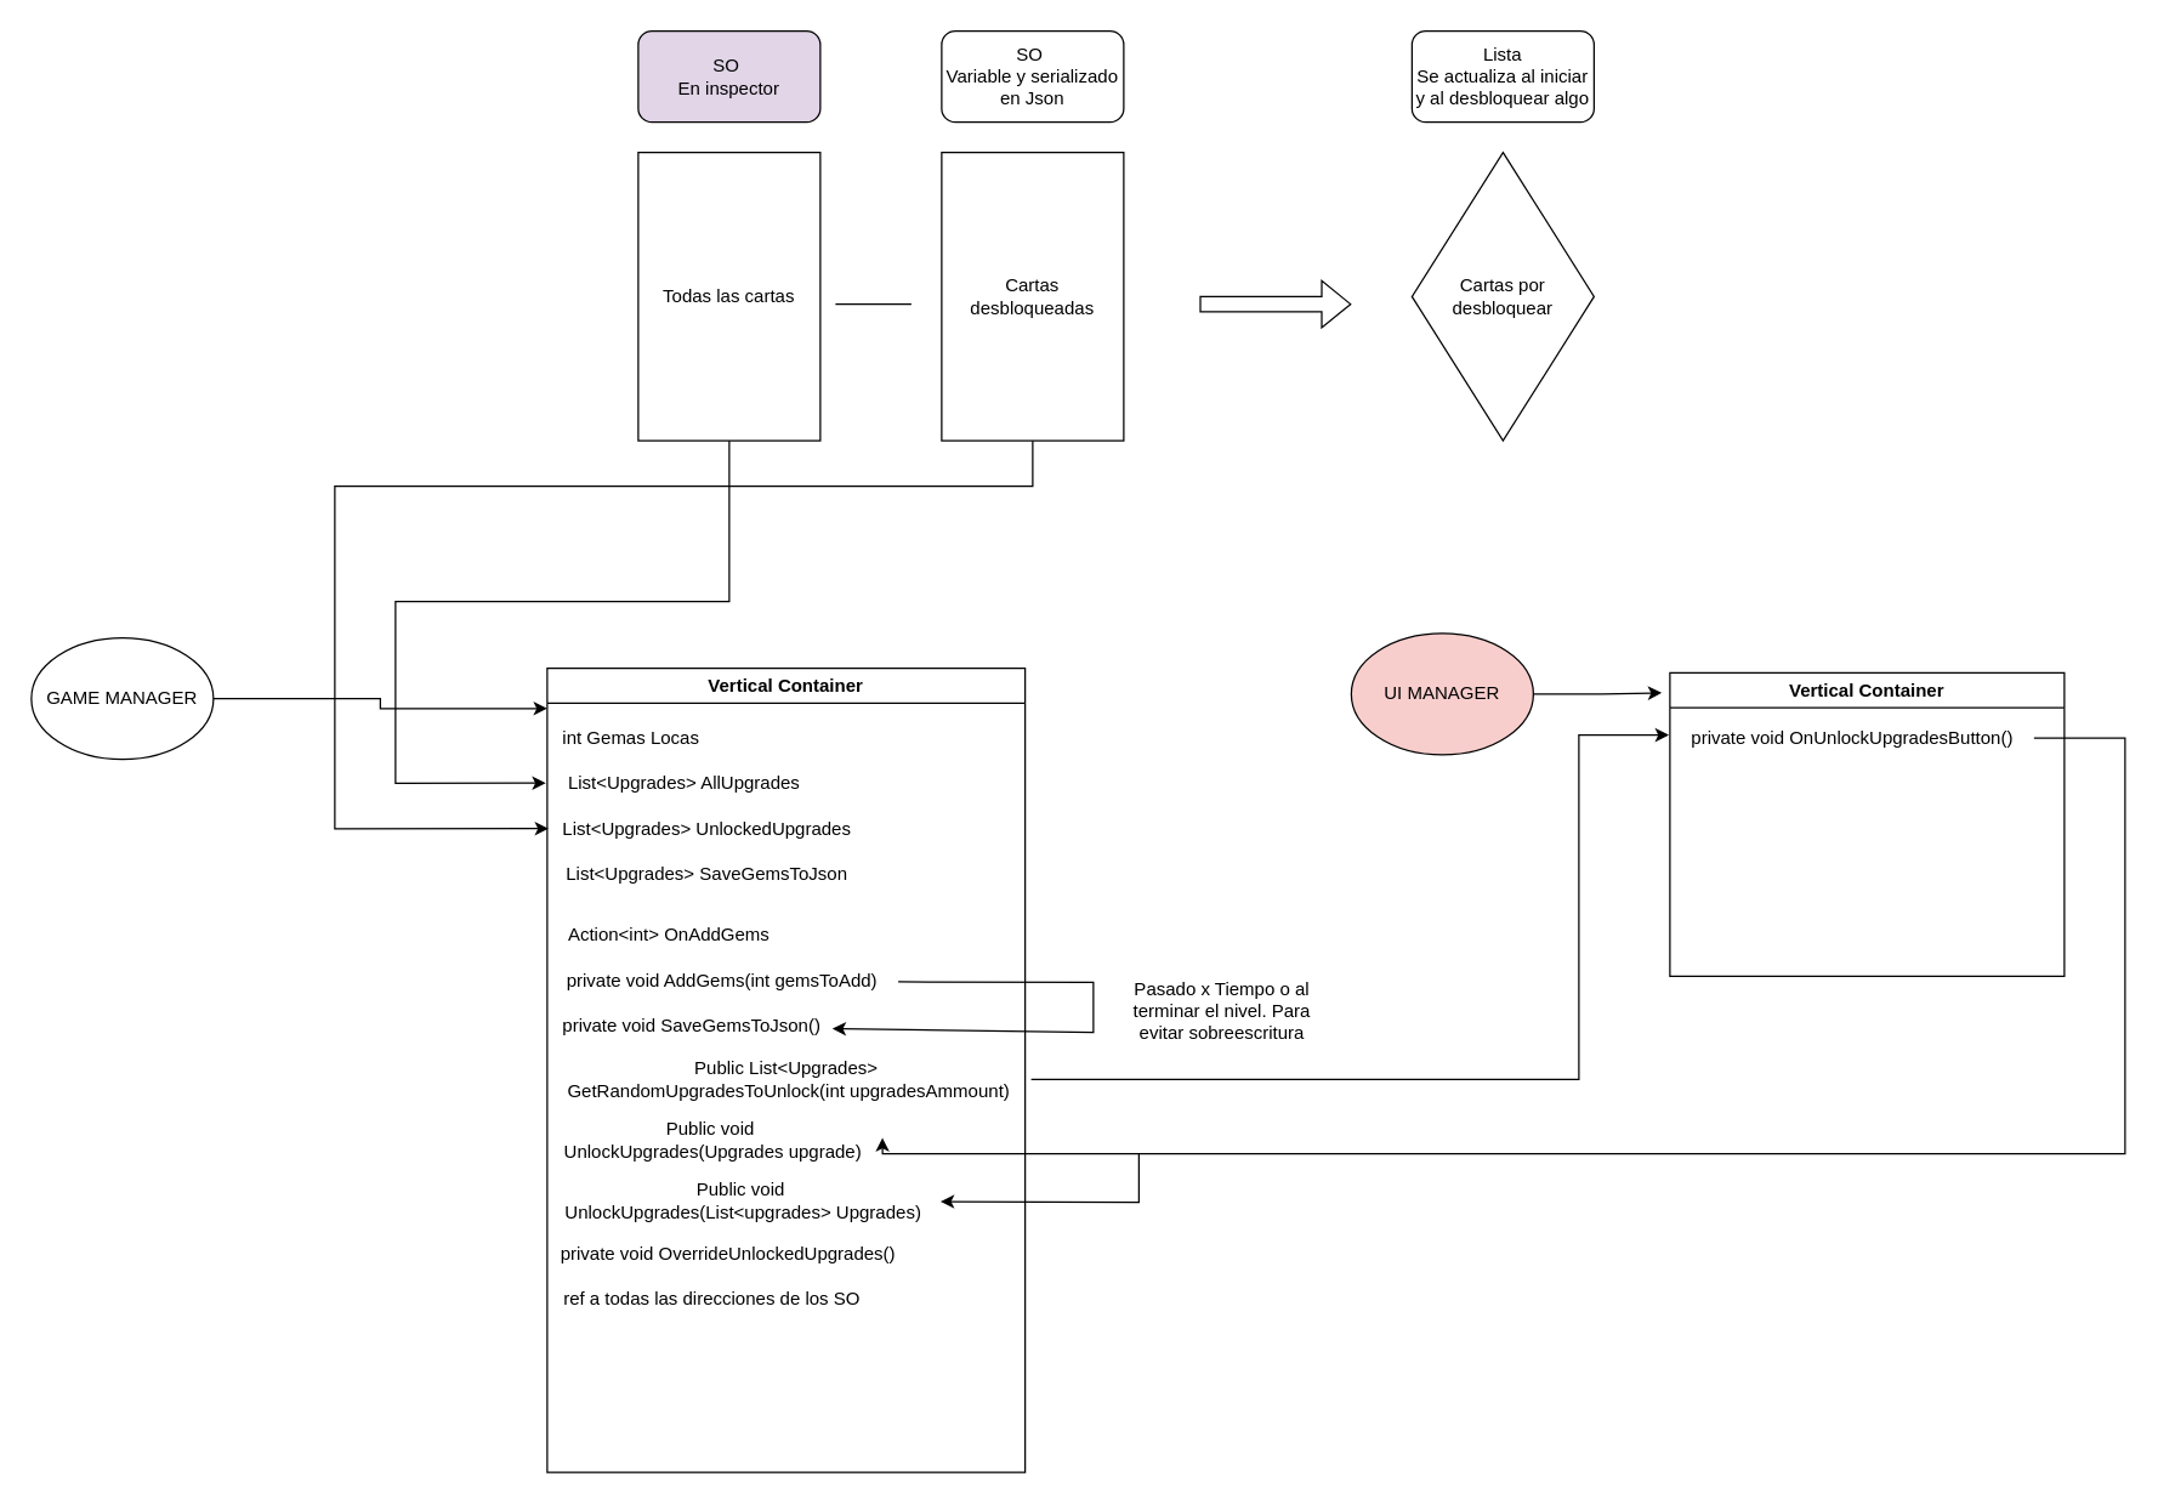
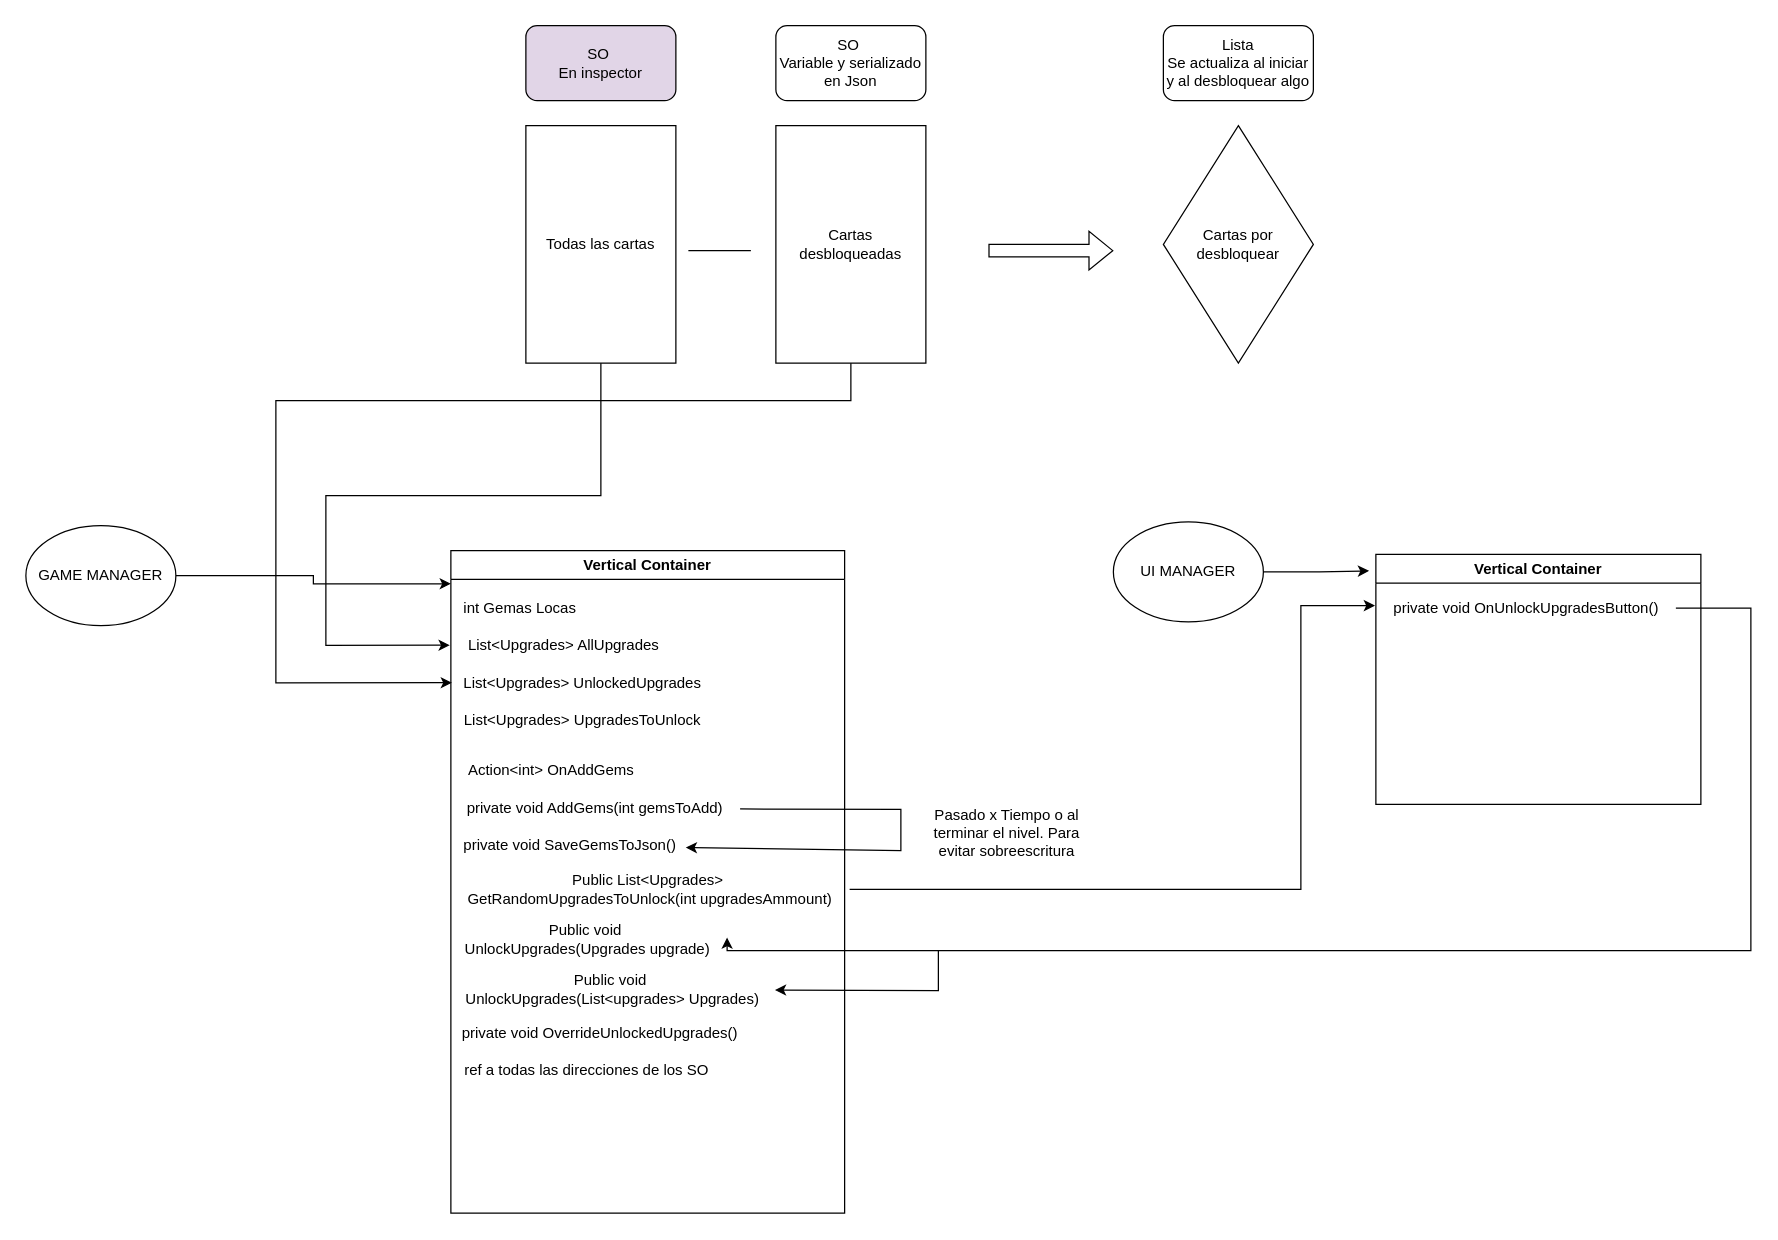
- <mxCell id="29" value="UI MANAGER" style="ellipse;whiteSpace=wrap;html=1;fillColor=#f8cecc;" parent="1" vertex="1"><mxGeometry x="890" y="417" width="120" height="80" as="geometry" /></mxCell>
+ <mxCell id="29" value="UI MANAGER" style="ellipse;whiteSpace=wrap;html=1;" parent="1" vertex="1"><mxGeometry x="890" y="417" width="120" height="80" as="geometry" /></mxCell>
- <mxCell id="16" value="List&amp;lt;Upgrades&amp;gt; SaveGemsToJson" style="text;html=1;align=center;verticalAlign=middle;resizable=0;points=[];autosize=1;strokeColor=none;fillColor=none;" parent="8" vertex="1"><mxGeometry y="121" width="210" height="30" as="geometry" /></mxCell>
+ <mxCell id="16" value="List&amp;lt;Upgrades&amp;gt; UpgradesToUnlock" style="text;html=1;align=center;verticalAlign=middle;resizable=0;points=[];autosize=1;strokeColor=none;fillColor=none;" parent="8" vertex="1"><mxGeometry y="121" width="210" height="30" as="geometry" /></mxCell>
